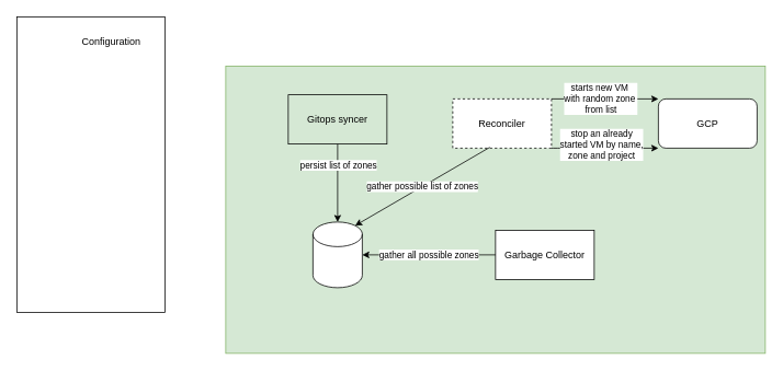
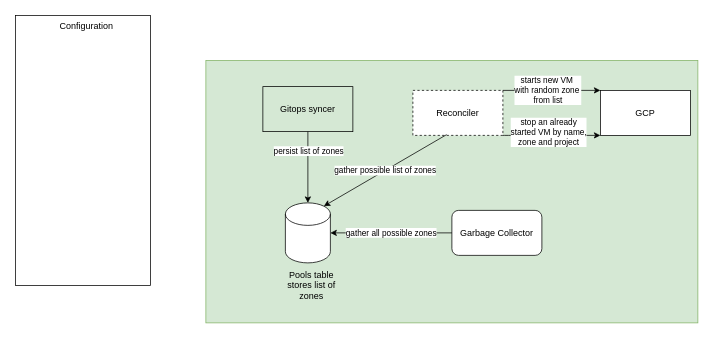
- <mxCell id="4" value="Configuration" style="text;html=1;strokeColor=none;fillColor=none;align=center;verticalAlign=middle;whiteSpace=wrap;rounded=0;" vertex="1" parent="1"><mxGeometry x="90" y="35" width="90" height="30" as="geometry" /></mxCell>
+ <mxCell id="4" value="Configuration" style="text;html=1;strokeColor=none;fillColor=none;align=center;verticalAlign=middle;whiteSpace=wrap;rounded=0;" vertex="1" parent="1"><mxGeometry x="70" y="20" width="90" height="30" as="geometry" /></mxCell>
- <mxCell id="12" value="GCP" style="whiteSpace=wrap;html=1;rounded=1;" vertex="1" parent="1"><mxGeometry x="800" y="120" width="120" height="60" as="geometry" /></mxCell>
+ <mxCell id="12" value="GCP" style="whiteSpace=wrap;html=1;rounded=0;" vertex="1" parent="1"><mxGeometry x="800" y="120" width="120" height="60" as="geometry" /></mxCell>
- <mxCell id="14" value="Garbage Collector" style="rounded=0;whiteSpace=wrap;html=1;" vertex="1" parent="1"><mxGeometry x="602" y="280" width="120" height="60" as="geometry" /></mxCell>
+ <mxCell id="14" value="Garbage Collector" style="whiteSpace=wrap;html=1;rounded=1;" vertex="1" parent="1"><mxGeometry x="602" y="280" width="120" height="60" as="geometry" /></mxCell>
+ <mxCell id="13" value="Pools table stores list of zones" style="text;html=1;strokeColor=none;fillColor=none;align=center;verticalAlign=middle;whiteSpace=wrap;rounded=0;" vertex="1" parent="1"><mxGeometry x="380" y="365" width="70" height="30" as="geometry" /></mxCell>
